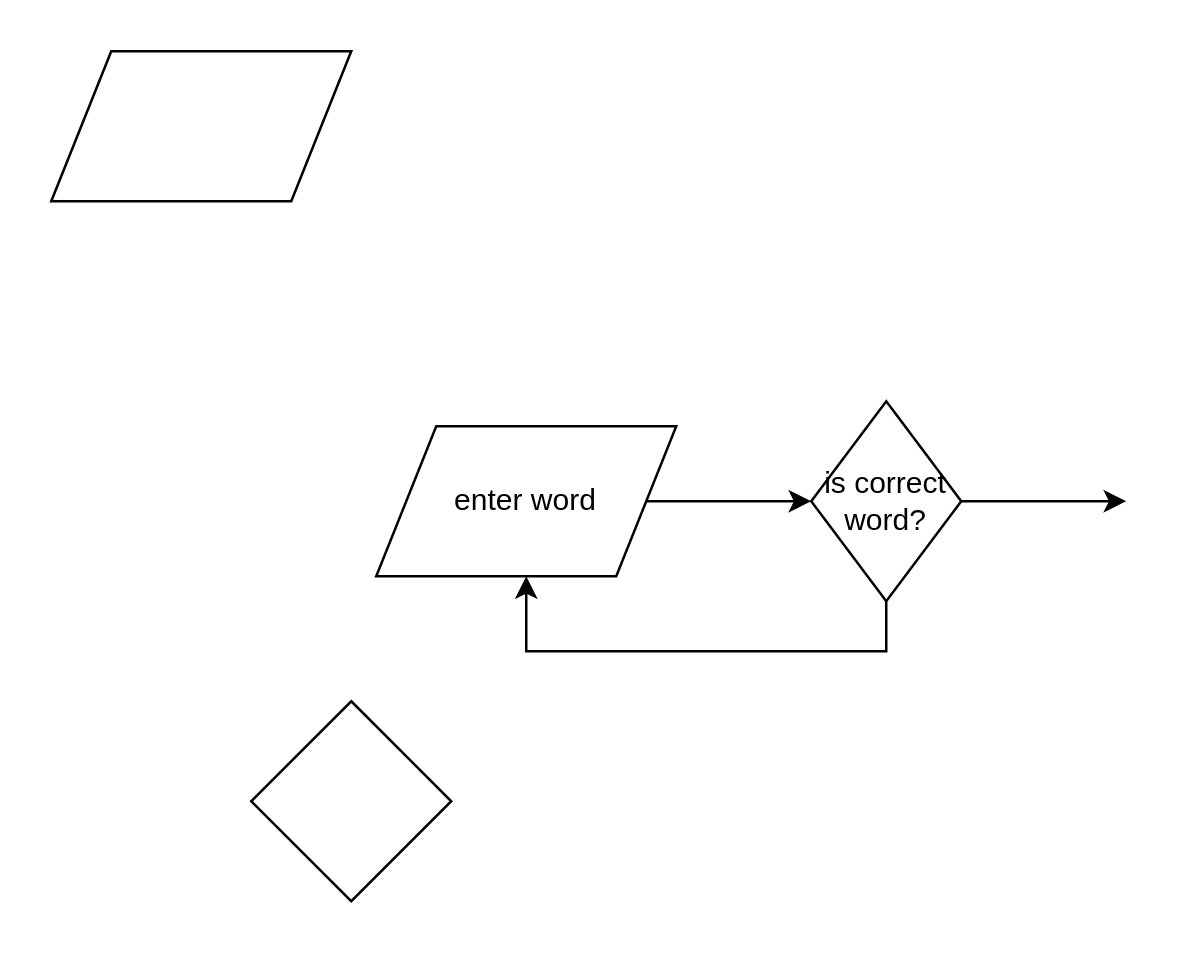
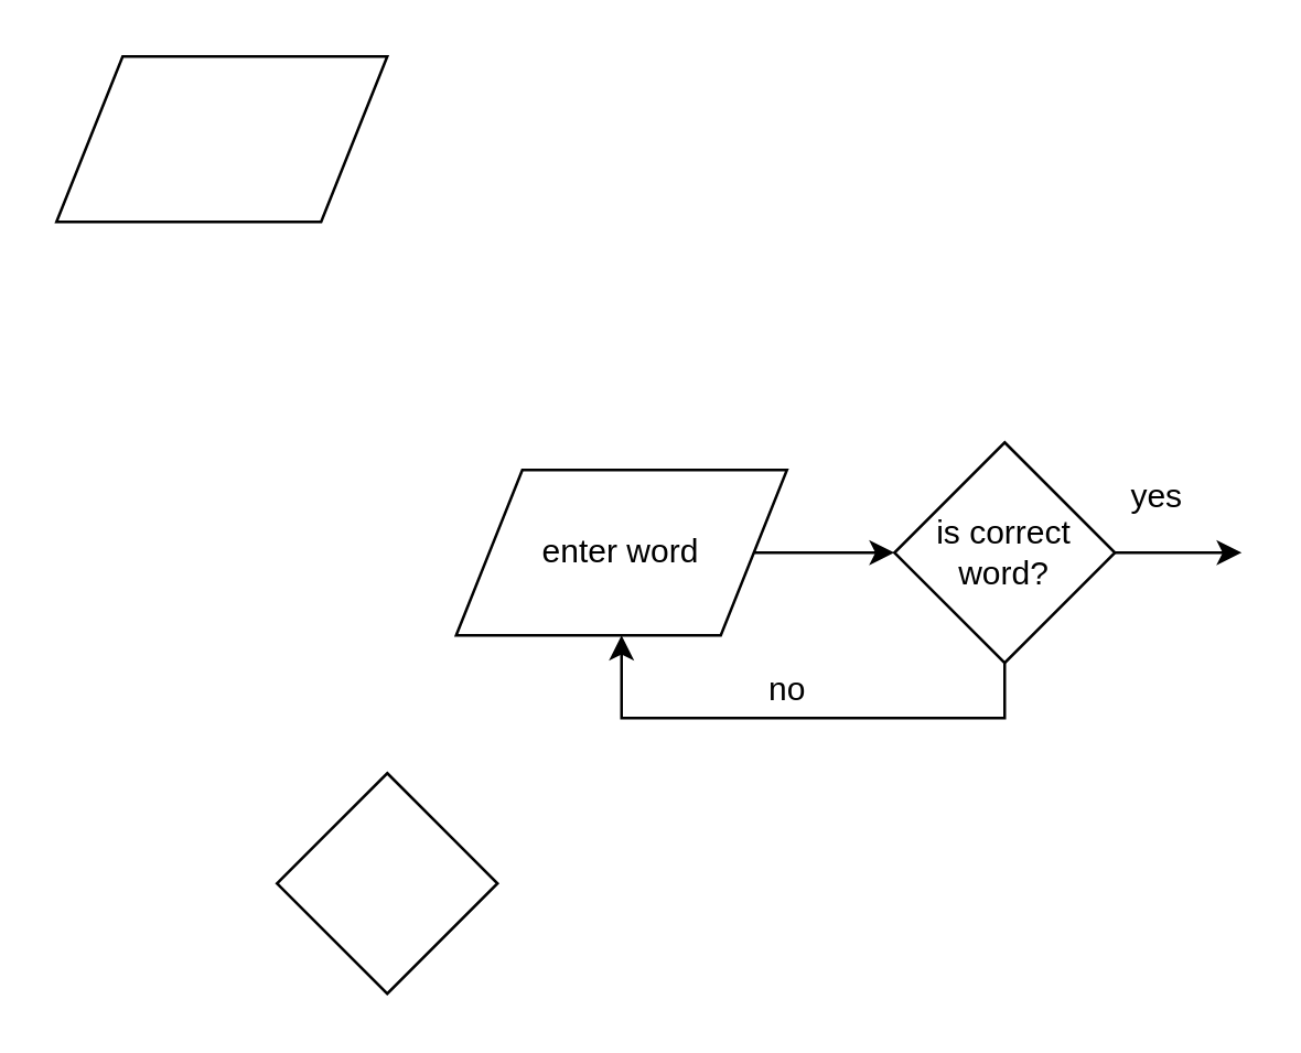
+ <mxCell id="10" value="yes" style="text;html=1;align=center;verticalAlign=middle;resizable=0;points=[];autosize=1;" vertex="1" parent="1"><mxGeometry x="404" y="170" width="30" height="20" as="geometry" /></mxCell>
- <mxCell id="4" value="enter word" style="shape=parallelogram;perimeter=parallelogramPerimeter;whiteSpace=wrap;html=1;" vertex="1" parent="1"><mxGeometry x="150" y="170" width="120" height="60" as="geometry" /></mxCell>
+ <mxCell id="4" value="enter word" style="shape=parallelogram;perimeter=parallelogramPerimeter;whiteSpace=wrap;html=1;" vertex="1" parent="1"><mxGeometry x="165" y="170" width="120" height="60" as="geometry" /></mxCell>
- <mxCell id="7" value="is correct&lt;br&gt;word?" style="rhombus;whiteSpace=wrap;html=1;" vertex="1" parent="1"><mxGeometry x="324" y="160" width="60" height="80" as="geometry" /></mxCell>
+ <mxCell id="7" value="is correct&lt;br&gt;word?" style="rhombus;whiteSpace=wrap;html=1;" vertex="1" parent="1"><mxGeometry x="324" y="160" width="80" height="80" as="geometry" /></mxCell>
+ <mxCell id="9" value="no" style="text;html=1;align=center;verticalAlign=middle;resizable=0;points=[];autosize=1;" vertex="1" parent="1"><mxGeometry x="270" y="240" width="30" height="20" as="geometry" /></mxCell>
